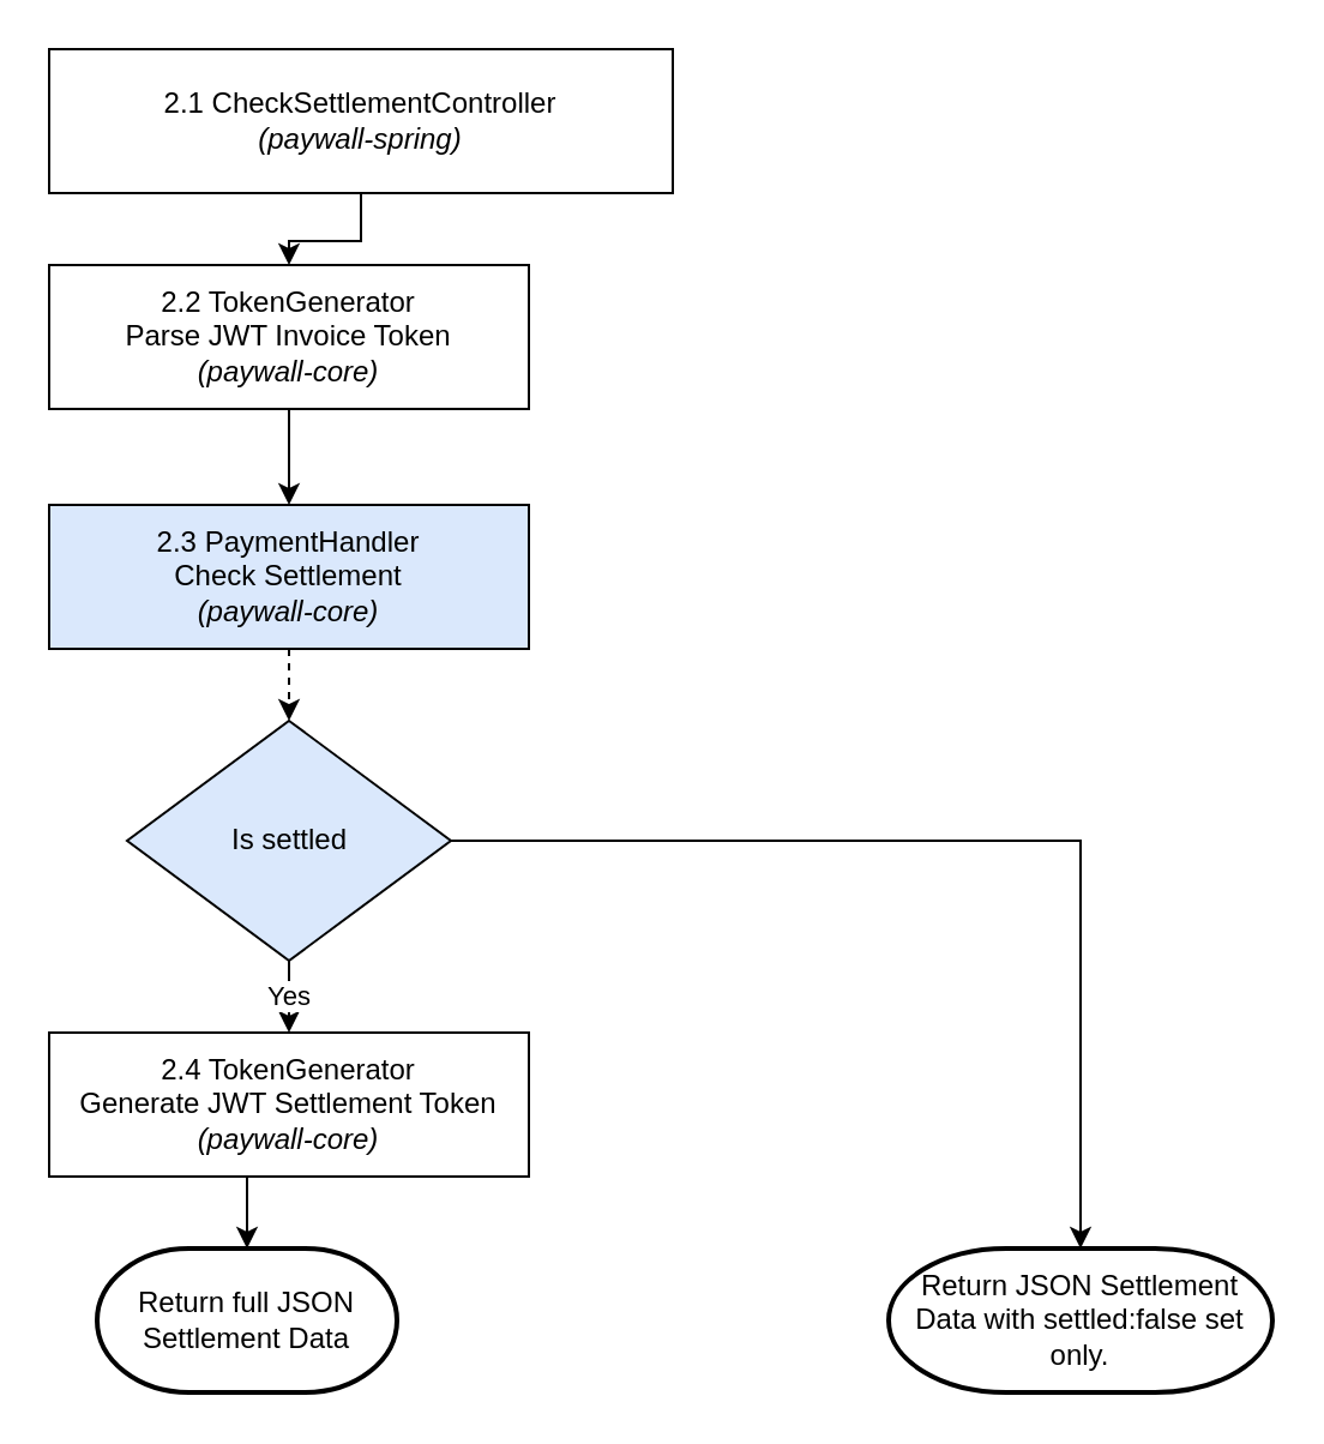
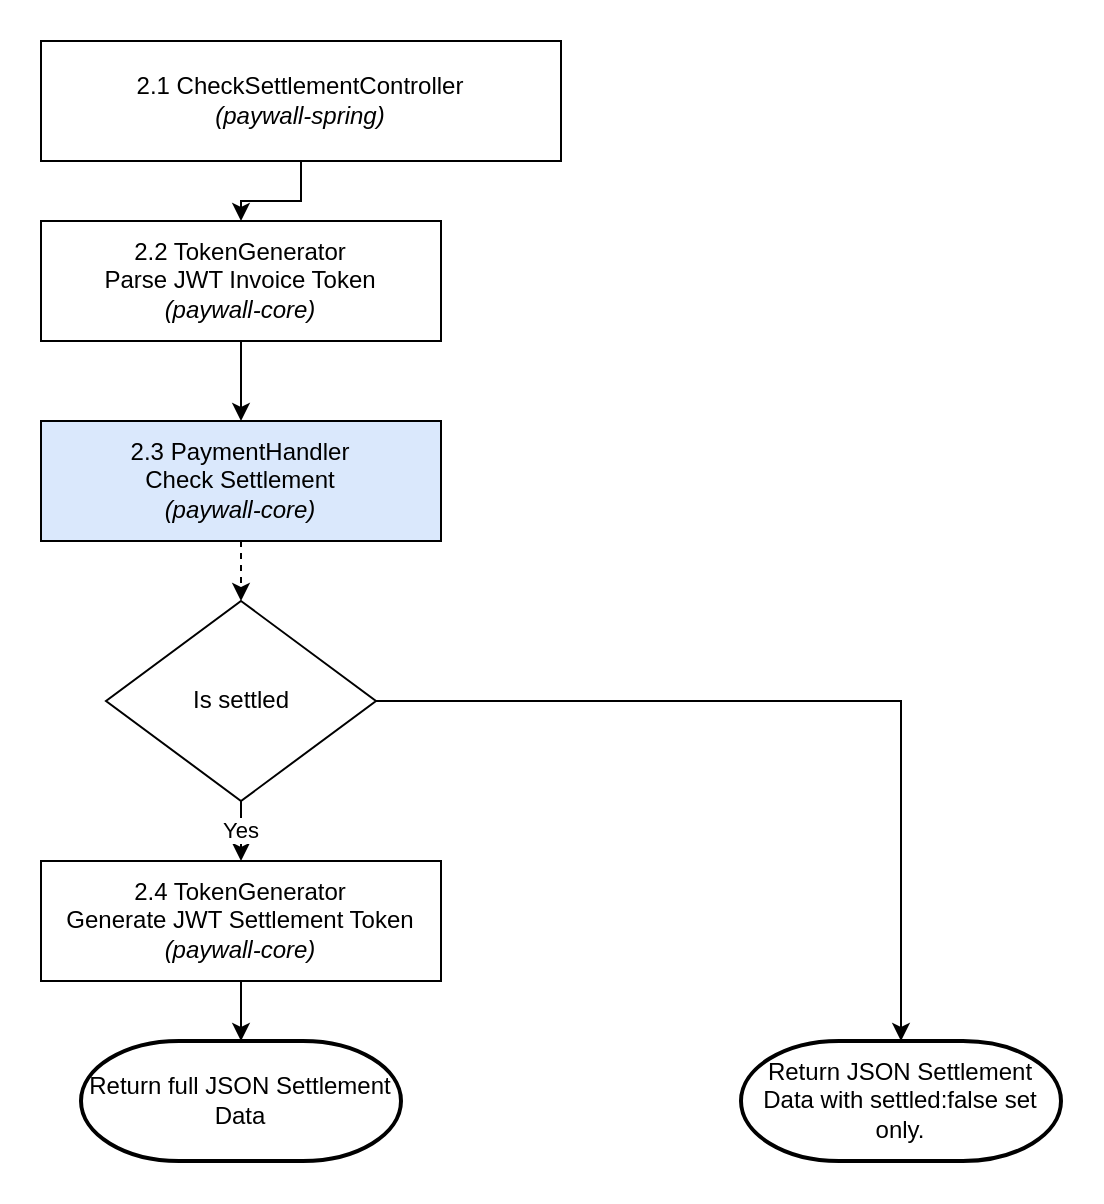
- <mxCell id="8" value="Is settled" style="rhombus;whiteSpace=wrap;html=1;fillColor=#dae8fc;" vertex="1" parent="1"><mxGeometry x="52.5" y="300" width="135" height="100" as="geometry" /></mxCell>
+ <mxCell id="8" value="Is settled" style="rhombus;whiteSpace=wrap;html=1;" vertex="1" parent="1"><mxGeometry x="52.5" y="300" width="135" height="100" as="geometry" /></mxCell>
- <mxCell id="13" value="Return full JSON Settlement Data" style="strokeWidth=2;html=1;shape=mxgraph.flowchart.terminator;whiteSpace=wrap;" vertex="1" parent="1"><mxGeometry x="40" y="520" width="125" height="60" as="geometry" /></mxCell>
+ <mxCell id="13" value="Return full JSON Settlement Data" style="strokeWidth=2;html=1;shape=mxgraph.flowchart.terminator;whiteSpace=wrap;" vertex="1" parent="1"><mxGeometry x="40" y="520" width="160" height="60" as="geometry" /></mxCell>
